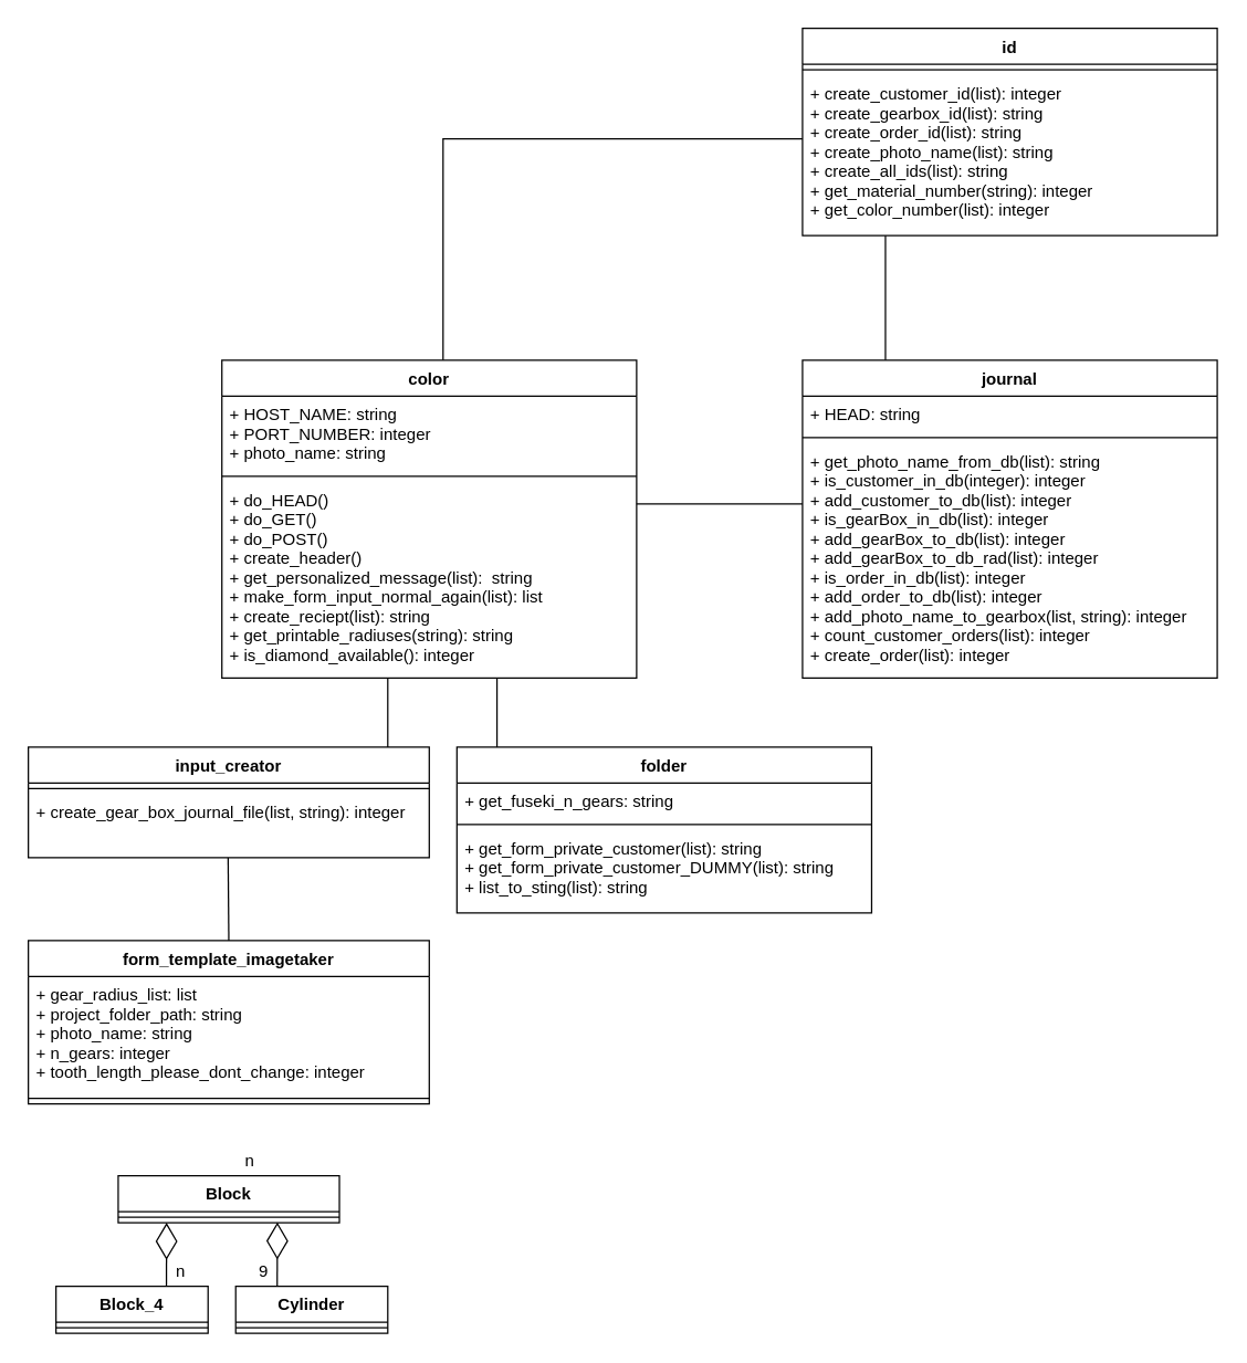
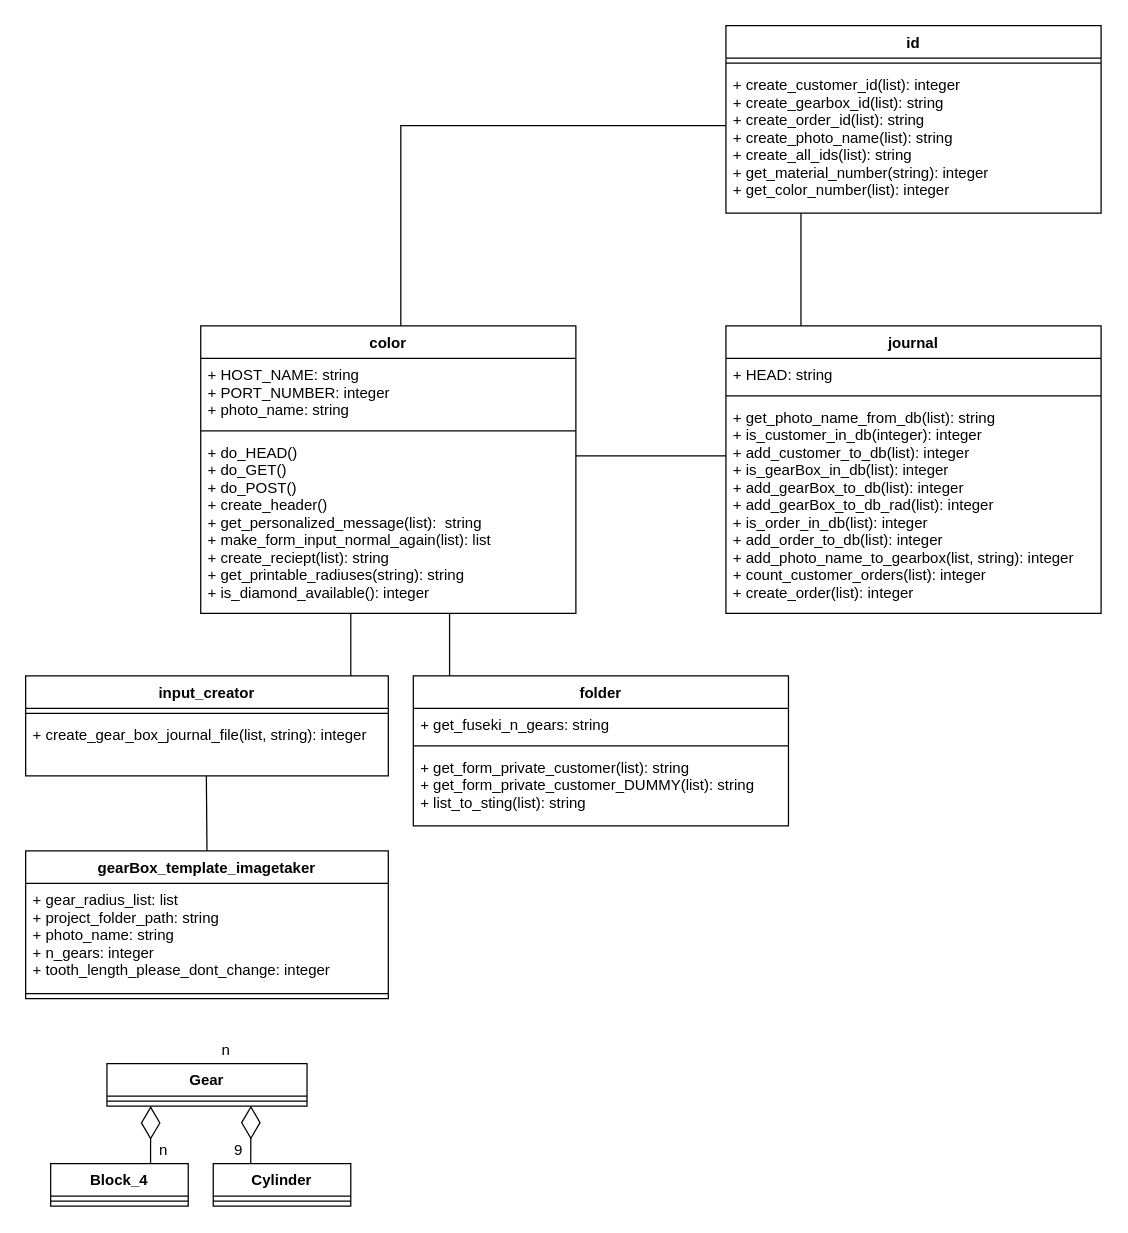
- <mxCell id="26" value="form_template_imagetaker" style="swimlane;fontStyle=1;align=center;verticalAlign=top;childLayout=stackLayout;horizontal=1;startSize=26;horizontalStack=0;resizeParent=1;resizeParentMax=0;resizeLast=0;collapsible=1;marginBottom=0;" vertex="1" parent="1"><mxGeometry x="20" y="680" width="290" height="118" as="geometry" /></mxCell>
+ <mxCell id="26" value="gearBox_template_imagetaker" style="swimlane;fontStyle=1;align=center;verticalAlign=top;childLayout=stackLayout;horizontal=1;startSize=26;horizontalStack=0;resizeParent=1;resizeParentMax=0;resizeLast=0;collapsible=1;marginBottom=0;" vertex="1" parent="1"><mxGeometry x="20" y="680" width="290" height="118" as="geometry" /></mxCell>
- <mxCell id="30" value="Block" style="swimlane;fontStyle=1;align=center;verticalAlign=top;childLayout=stackLayout;horizontal=1;startSize=26;horizontalStack=0;resizeParent=1;resizeParentMax=0;resizeLast=0;collapsible=1;marginBottom=0;" vertex="1" parent="1"><mxGeometry x="85" y="850" width="160" height="34" as="geometry" /></mxCell>
+ <mxCell id="30" value="Gear" style="swimlane;fontStyle=1;align=center;verticalAlign=top;childLayout=stackLayout;horizontal=1;startSize=26;horizontalStack=0;resizeParent=1;resizeParentMax=0;resizeLast=0;collapsible=1;marginBottom=0;" vertex="1" parent="1"><mxGeometry x="85" y="850" width="160" height="34" as="geometry" /></mxCell>
